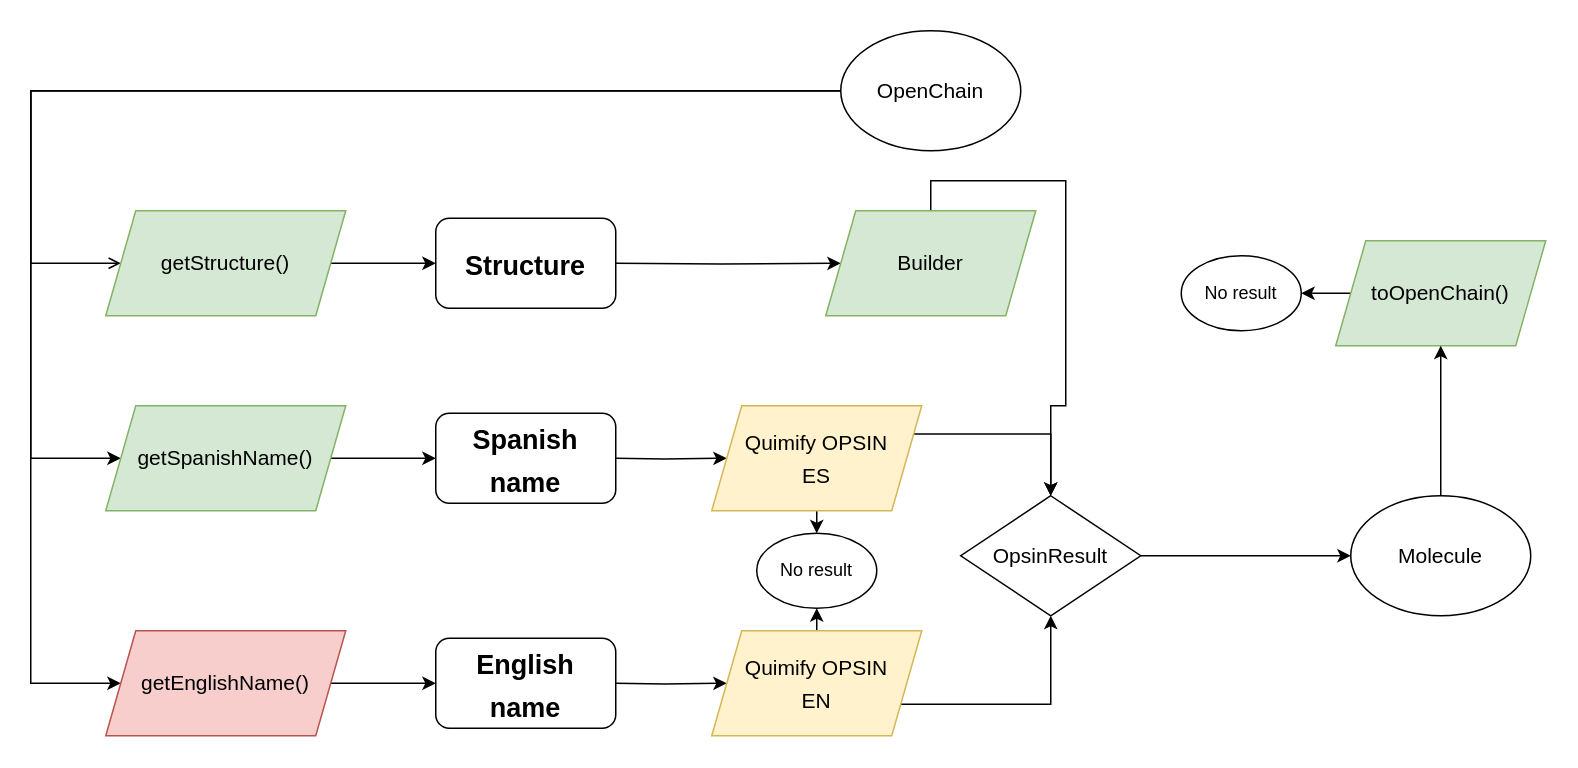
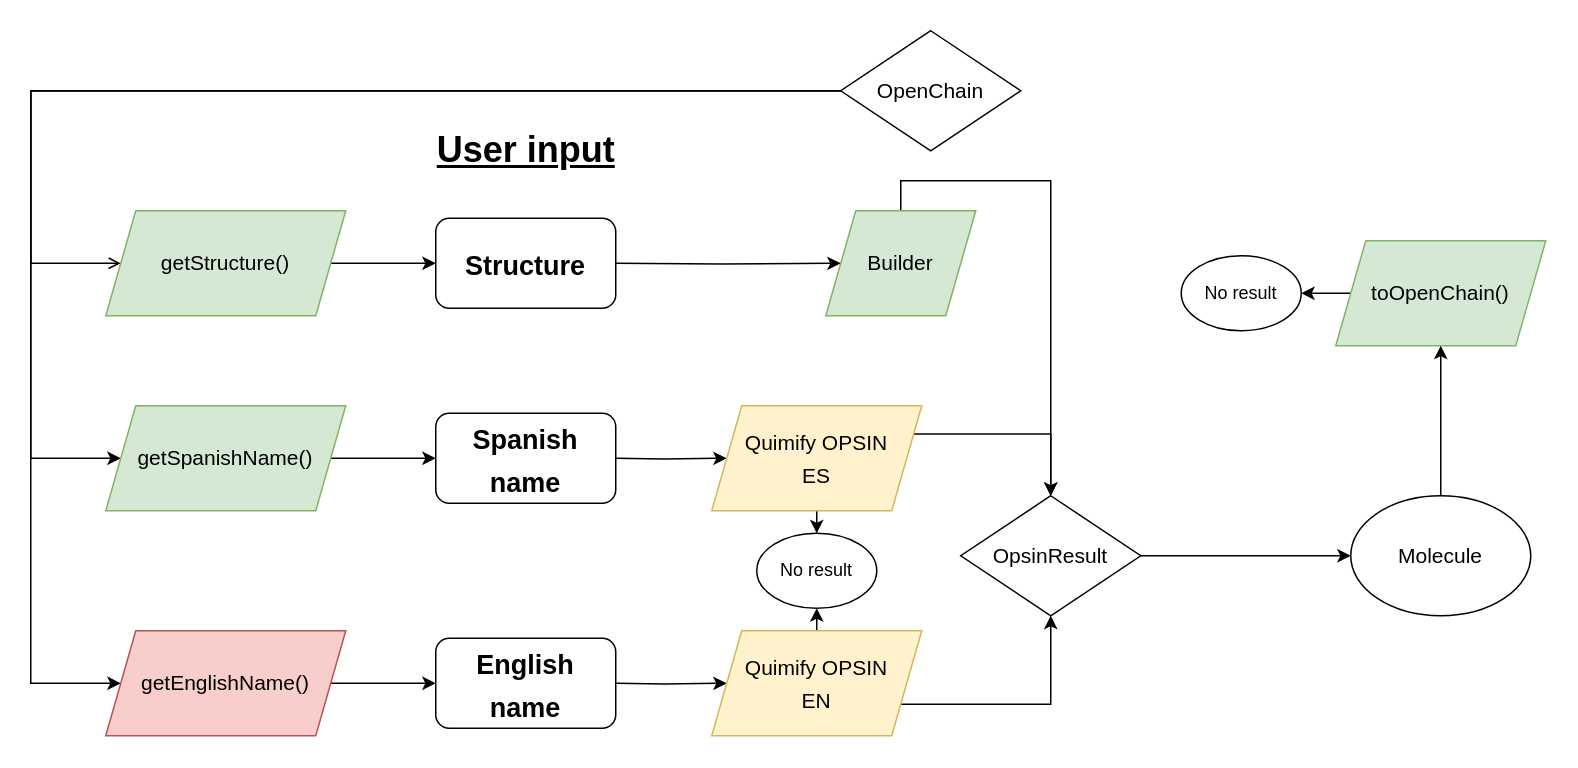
- <mxCell id="16" value="OpenChain" style="ellipse;whiteSpace=wrap;html=1;fontSize=14;" vertex="1" parent="1"><mxGeometry x="560" y="20" width="120" height="80" as="geometry" /></mxCell>
+ <mxCell id="16" value="OpenChain" style="rhombus;whiteSpace=wrap;html=1;fontSize=14;" vertex="1" parent="1"><mxGeometry x="560" y="20" width="120" height="80" as="geometry" /></mxCell>
+ <mxCell id="31" value="&lt;font style=&quot;font-size: 24px;&quot;&gt;&lt;b style=&quot;&quot;&gt;&lt;u&gt;User input&lt;/u&gt;&lt;/b&gt;&lt;/font&gt;" style="text;html=1;align=center;verticalAlign=middle;resizable=0;points=[];autosize=1;strokeColor=none;fillColor=none;fontSize=14;" vertex="1" parent="1"><mxGeometry x="280" y="80" width="140" height="40" as="geometry" /></mxCell>
- <mxCell id="18" value="Builder" style="shape=parallelogram;perimeter=parallelogramPerimeter;whiteSpace=wrap;html=1;fixedSize=1;fontSize=14;fillColor=#d5e8d4;strokeColor=#82b366;" vertex="1" parent="1"><mxGeometry x="550" y="140" width="140" height="70" as="geometry" /></mxCell>
+ <mxCell id="18" value="Builder" style="shape=parallelogram;perimeter=parallelogramPerimeter;whiteSpace=wrap;html=1;fixedSize=1;fontSize=14;fillColor=#d5e8d4;strokeColor=#82b366;" vertex="1" parent="1"><mxGeometry x="550" y="140" width="100" height="70" as="geometry" /></mxCell>
